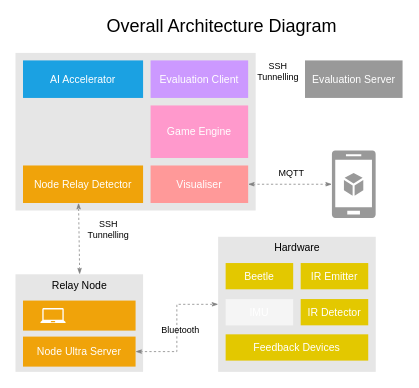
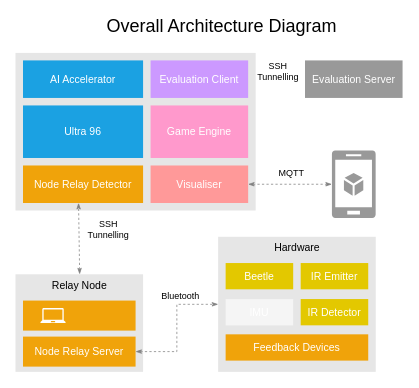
+ <mxCell id="5" value="&lt;font style=&quot;font-size: 14px;&quot;&gt;Ultra 96&lt;/font&gt;" style="rounded=0;whiteSpace=wrap;html=1;strokeColor=none;fillColor=#1ba1e2;fontColor=#ffffff;" vertex="1" parent="1"><mxGeometry x="30" y="140" width="160" height="70" as="geometry" /></mxCell>
- <mxCell id="16" value="Bluetooth" style="text;html=1;align=center;verticalAlign=middle;whiteSpace=wrap;rounded=0;" vertex="1" parent="1"><mxGeometry x="210" y="425" width="60" height="30" as="geometry" /></mxCell>
+ <mxCell id="16" value="Bluetooth" style="text;html=1;align=center;verticalAlign=middle;whiteSpace=wrap;rounded=0;" vertex="1" parent="1"><mxGeometry x="210" y="380" width="60" height="30" as="geometry" /></mxCell>
- <mxCell id="24" value="&lt;font color=&quot;#ffffff&quot; style=&quot;font-size: 14px;&quot;&gt;Feedback Devices&lt;/font&gt;" style="rounded=0;whiteSpace=wrap;html=1;strokeColor=none;fillColor=#e3c800;fontColor=#000000;" vertex="1" parent="1"><mxGeometry x="300" y="445" width="190" height="35" as="geometry" /></mxCell>
+ <mxCell id="24" value="&lt;font color=&quot;#ffffff&quot; style=&quot;font-size: 14px;&quot;&gt;Feedback Devices&lt;/font&gt;" style="rounded=0;whiteSpace=wrap;html=1;strokeColor=none;fillColor=#f0a30a;fontColor=#000000;" vertex="1" parent="1"><mxGeometry x="300" y="445" width="190" height="35" as="geometry" /></mxCell>
- <mxCell id="13" value="&lt;font style=&quot;font-size: 14px;&quot; color=&quot;#ffffff&quot;&gt;Node Ultra Server&lt;/font&gt;" style="rounded=0;whiteSpace=wrap;html=1;strokeColor=none;fillColor=#f0a30a;fontColor=#000000;" vertex="1" parent="1"><mxGeometry x="30" y="448" width="150" height="40" as="geometry" /></mxCell>
+ <mxCell id="13" value="&lt;font style=&quot;font-size: 14px;&quot; color=&quot;#ffffff&quot;&gt;Node Relay Server&lt;/font&gt;" style="rounded=0;whiteSpace=wrap;html=1;strokeColor=none;fillColor=#f0a30a;fontColor=#000000;" vertex="1" parent="1"><mxGeometry x="30" y="448" width="150" height="40" as="geometry" /></mxCell>
